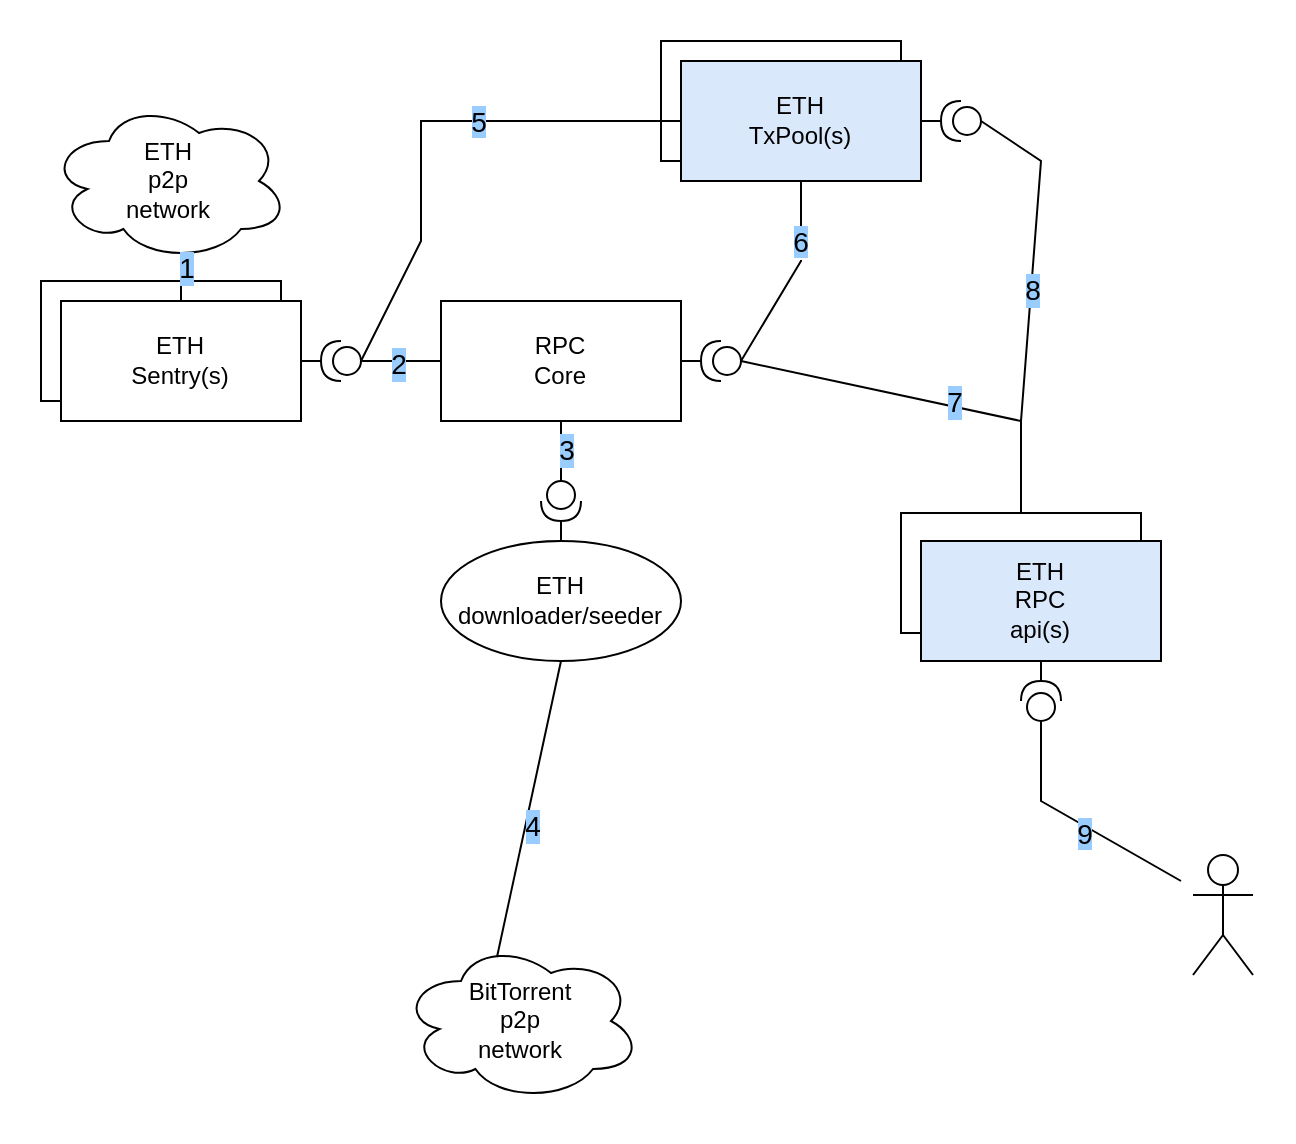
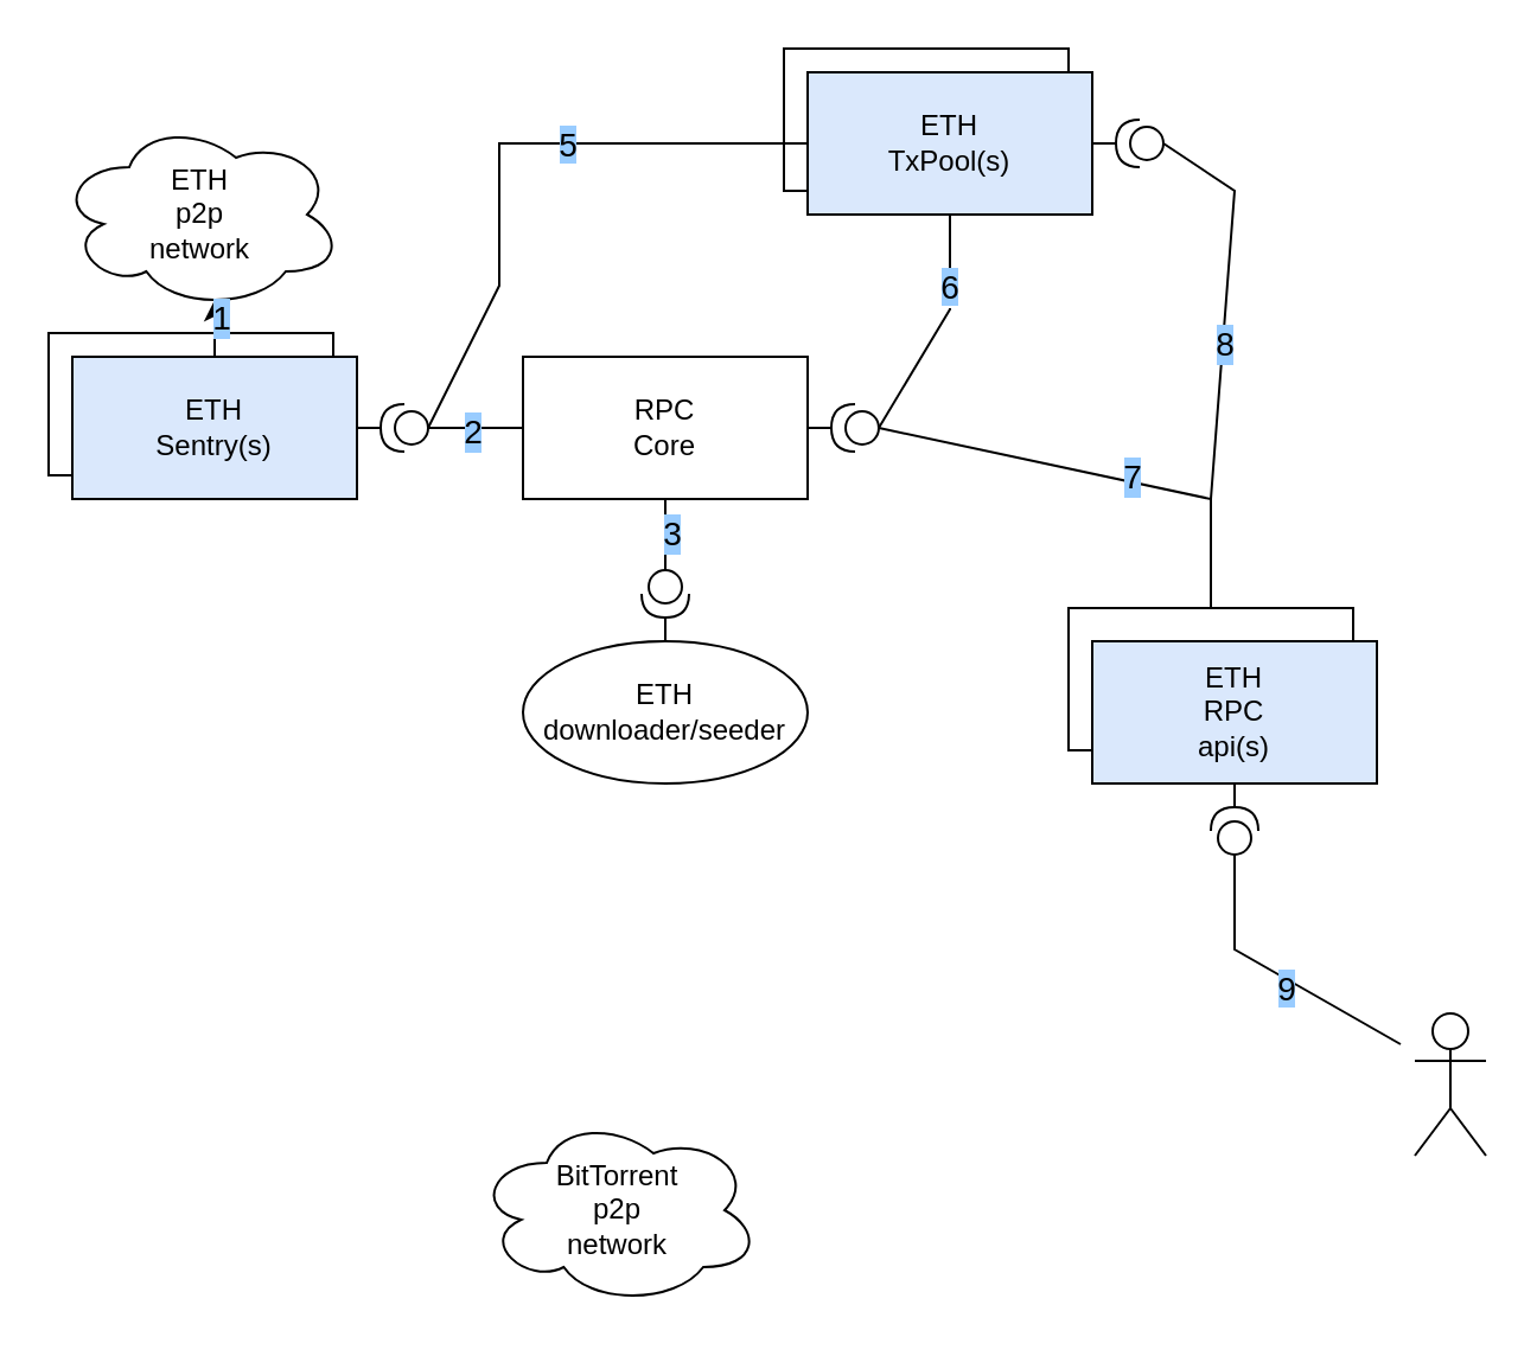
- <mxCell id="10" value="" style="endArrow=none;html=1;rounded=0;exitX=0.5;exitY=0;exitDx=0;exitDy=0;entryX=0.55;entryY=0.95;entryDx=0;entryDy=0;entryPerimeter=0;" edge="1" parent="1" source="4" target="9"><mxGeometry width="50" height="50" relative="1" as="geometry"><mxPoint x="560" y="310" as="sourcePoint" /><mxPoint x="80" y="50" as="targetPoint" /></mxGeometry></mxCell>
+ <mxCell id="10" value="" style="endArrow=classic;html=1;rounded=0;exitX=0.5;exitY=0;exitDx=0;exitDy=0;entryX=0.55;entryY=0.95;entryDx=0;entryDy=0;entryPerimeter=0;" edge="1" parent="1" source="4" target="9"><mxGeometry width="50" height="50" relative="1" as="geometry"><mxPoint x="560" y="310" as="sourcePoint" /><mxPoint x="80" y="50" as="targetPoint" /></mxGeometry></mxCell>
- <mxCell id="4" value="ETH&lt;br&gt;Sentry(s)" style="rounded=0;whiteSpace=wrap;html=1;" vertex="1" parent="1"><mxGeometry x="30" y="150" width="120" height="60" as="geometry" /></mxCell>
+ <mxCell id="4" value="ETH&lt;br&gt;Sentry(s)" style="rounded=0;whiteSpace=wrap;html=1;fillColor=#dae8fc;" vertex="1" parent="1"><mxGeometry x="30" y="150" width="120" height="60" as="geometry" /></mxCell>
- <mxCell id="22" value="" style="endArrow=none;html=1;rounded=0;exitX=0.5;exitY=1;exitDx=0;exitDy=0;entryX=0.4;entryY=0.1;entryDx=0;entryDy=0;entryPerimeter=0;" edge="1" parent="1" source="16" target="17"><mxGeometry width="50" height="50" relative="1" as="geometry"><mxPoint x="560" y="280" as="sourcePoint" /><mxPoint x="280" y="490" as="targetPoint" /></mxGeometry></mxCell>
- <mxCell id="23" value="4" style="edgeLabel;html=1;align=center;verticalAlign=middle;resizable=0;points=[];fontSize=14;labelBackgroundColor=#99CCFF;" vertex="1" connectable="0" parent="22"><mxGeometry x="0.115" y="3" relative="1" as="geometry"><mxPoint as="offset" /></mxGeometry></mxCell>
